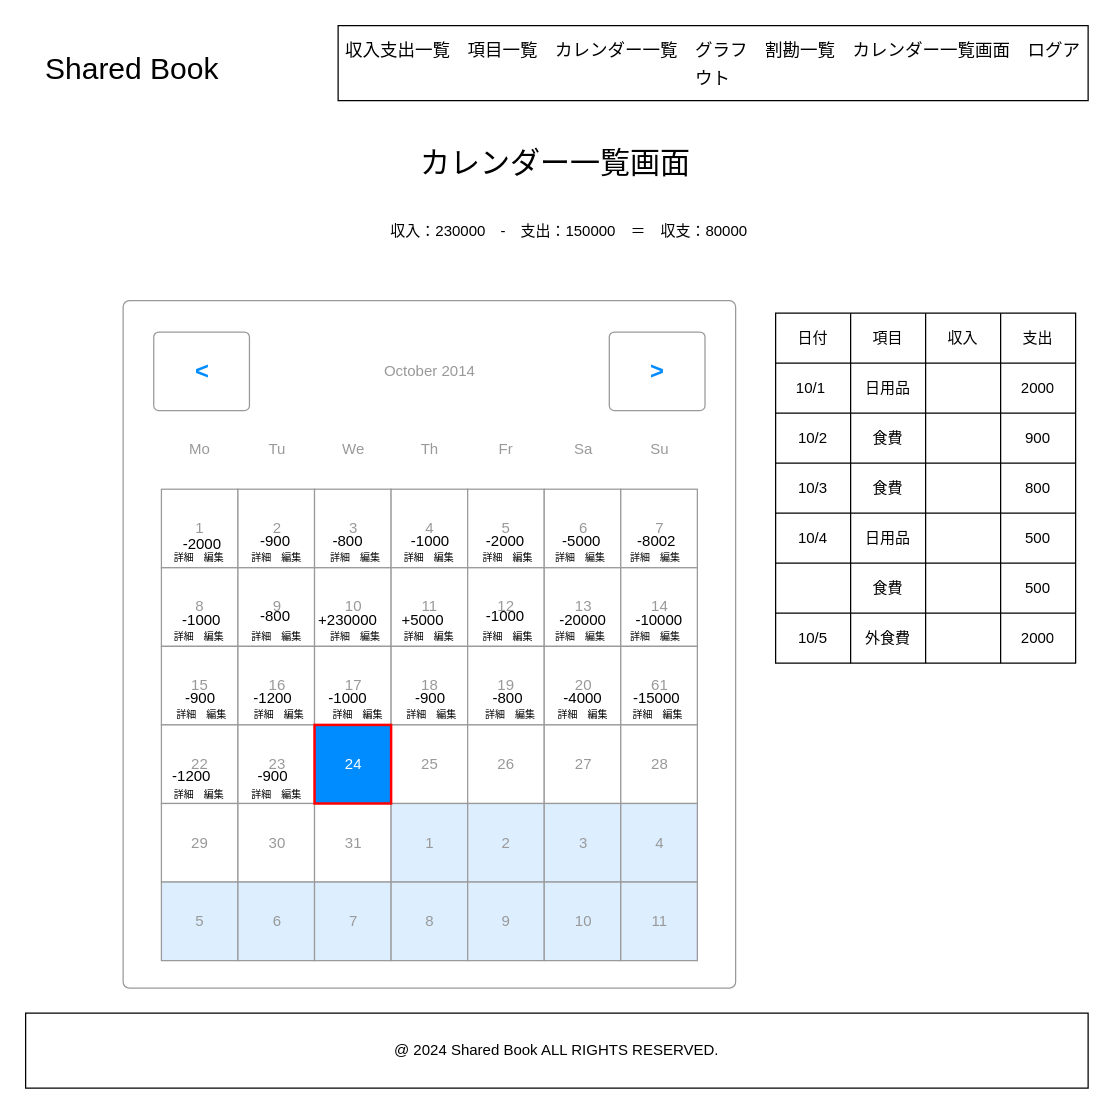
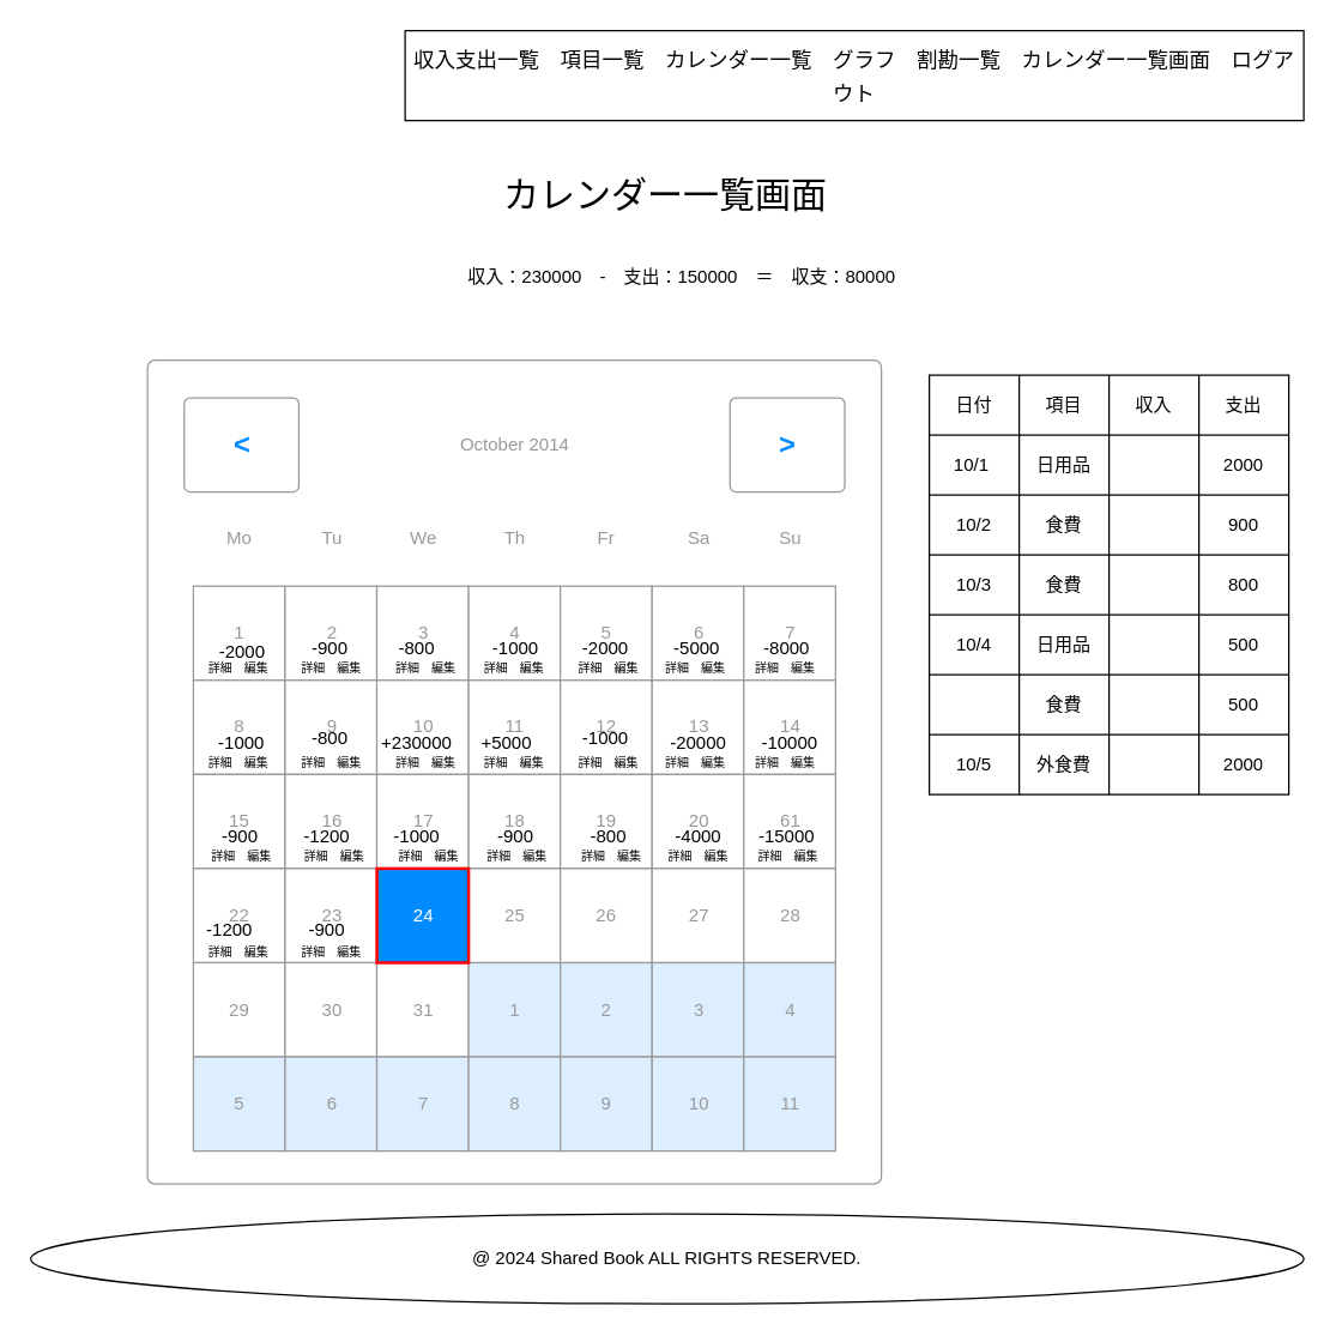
- <mxCell id="2" value="&lt;font style=&quot;font-size: 24px;&quot;&gt;Shared Book&lt;/font&gt;" style="text;strokeColor=none;fillColor=none;align=left;verticalAlign=middle;spacingLeft=4;spacingRight=4;overflow=hidden;points=[[0,0.5],[1,0.5]];portConstraint=eastwest;rotatable=0;whiteSpace=wrap;html=1;" parent="1" vertex="1"><mxGeometry x="30" y="30" width="190" height="50" as="geometry" /></mxCell>
- <mxCell id="61" value="-8002" style="text;html=1;strokeColor=none;fillColor=none;align=center;verticalAlign=middle;whiteSpace=wrap;rounded=0;" parent="4" vertex="1"><mxGeometry x="396.88" y="178" width="60" height="30" as="geometry" /></mxCell>
+ <mxCell id="61" value="-8000" style="text;html=1;strokeColor=none;fillColor=none;align=center;verticalAlign=middle;whiteSpace=wrap;rounded=0;" parent="4" vertex="1"><mxGeometry x="396.88" y="178" width="60" height="30" as="geometry" /></mxCell>
- <mxCell id="104" value="@ 2024 Shared Book ALL RIGHTS RESERVED." style="rounded=0;whiteSpace=wrap;html=1;" parent="1" vertex="1"><mxGeometry y="810" width="850" height="60" as="geometry" x="20" /></mxCell>
+ <mxCell id="104" value="@ 2024 Shared Book ALL RIGHTS RESERVED." style="ellipse;whiteSpace=wrap;html=1;" parent="1" vertex="1"><mxGeometry y="810" width="850" height="60" as="geometry" x="20" /></mxCell>
